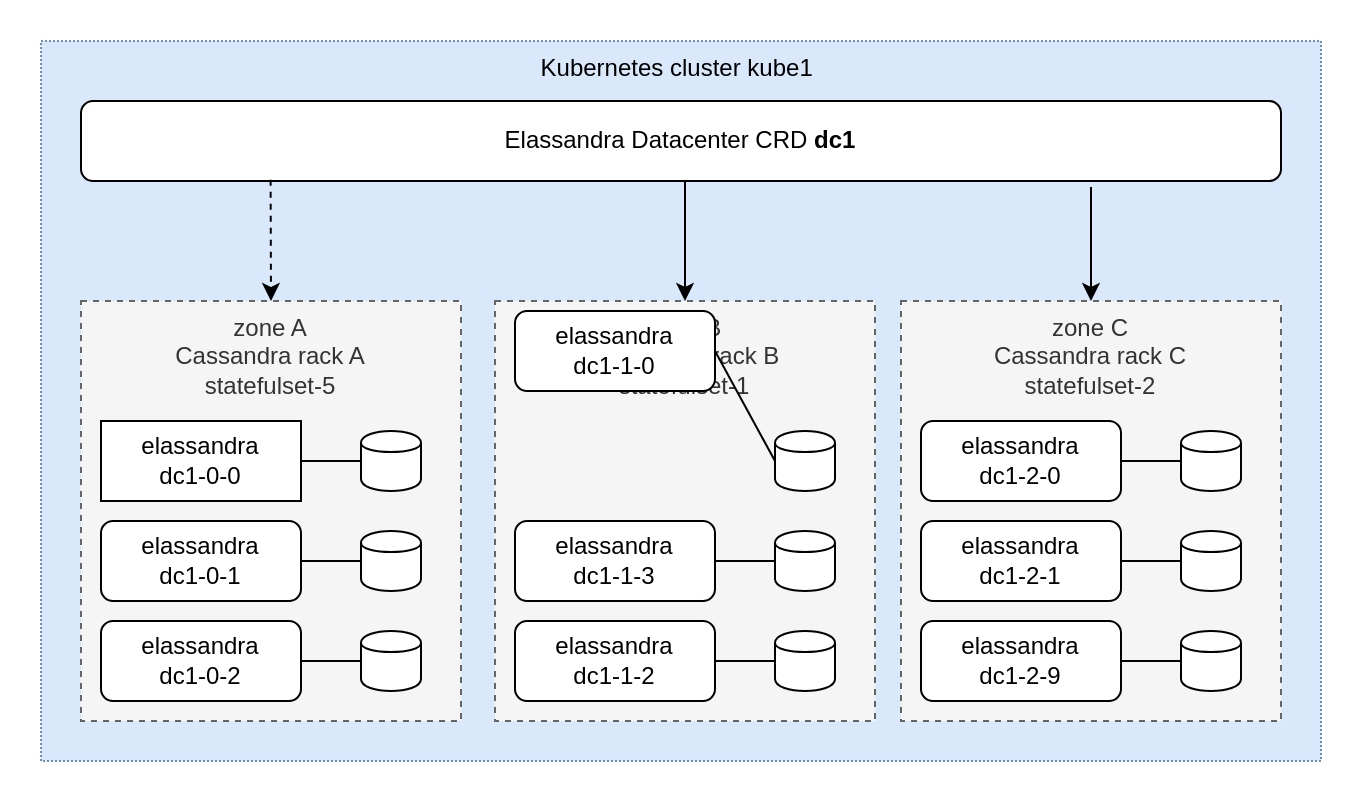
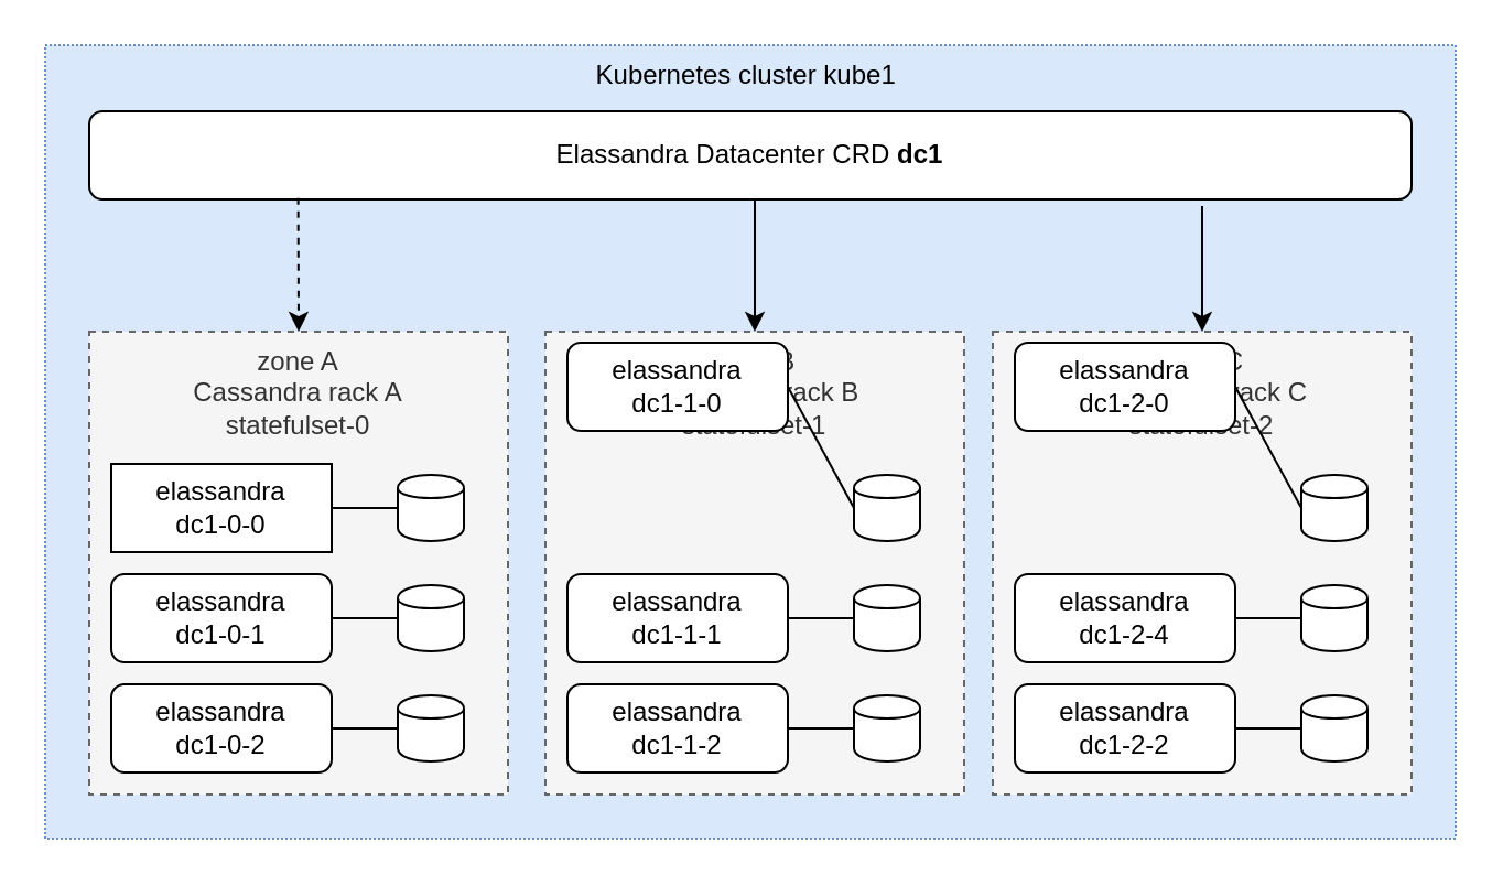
- <mxCell id="3" value="zone A&lt;br&gt;Cassandra rack A&lt;br&gt;statefulset-5" style="rounded=0;whiteSpace=wrap;html=1;dashed=1;verticalAlign=top;fillColor=#f5f5f5;strokeColor=#666666;fontColor=#333333;" vertex="1" parent="1"><mxGeometry x="40" y="150" width="190" height="210" as="geometry" /></mxCell>
+ <mxCell id="3" value="zone A&lt;br&gt;Cassandra rack A&lt;br&gt;statefulset-0" style="rounded=0;whiteSpace=wrap;html=1;dashed=1;verticalAlign=top;fillColor=#f5f5f5;strokeColor=#666666;fontColor=#333333;" vertex="1" parent="1"><mxGeometry x="40" y="150" width="190" height="210" as="geometry" /></mxCell>
- <mxCell id="24" value="elassandra&lt;br&gt;dc1-2-0" style="rounded=1;whiteSpace=wrap;html=1;" vertex="1" parent="1"><mxGeometry x="460" y="210" width="100" height="40" as="geometry" /></mxCell>
+ <mxCell id="24" value="elassandra&lt;br&gt;dc1-2-0" style="rounded=1;whiteSpace=wrap;html=1;" vertex="1" parent="1"><mxGeometry x="460" y="155" width="100" height="40" as="geometry" /></mxCell>
- <mxCell id="15" value="elassandra&lt;br&gt;dc1-1-3" style="rounded=1;whiteSpace=wrap;html=1;" vertex="1" parent="1"><mxGeometry x="257" y="260" width="100" height="40" as="geometry" /></mxCell>
+ <mxCell id="15" value="elassandra&lt;br&gt;dc1-1-1" style="rounded=1;whiteSpace=wrap;html=1;" vertex="1" parent="1"><mxGeometry x="257" y="260" width="100" height="40" as="geometry" /></mxCell>
- <mxCell id="25" value="elassandra&lt;br&gt;dc1-2-1" style="rounded=1;whiteSpace=wrap;html=1;" vertex="1" parent="1"><mxGeometry x="460" y="260" width="100" height="40" as="geometry" /></mxCell>
+ <mxCell id="25" value="elassandra&lt;br&gt;dc1-2-4" style="rounded=1;whiteSpace=wrap;html=1;" vertex="1" parent="1"><mxGeometry x="460" y="260" width="100" height="40" as="geometry" /></mxCell>
- <mxCell id="26" value="elassandra&lt;br&gt;dc1-2-9" style="rounded=1;whiteSpace=wrap;html=1;" vertex="1" parent="1"><mxGeometry x="460" y="310" width="100" height="40" as="geometry" /></mxCell>
+ <mxCell id="26" value="elassandra&lt;br&gt;dc1-2-2" style="rounded=1;whiteSpace=wrap;html=1;" vertex="1" parent="1"><mxGeometry x="460" y="310" width="100" height="40" as="geometry" /></mxCell>
